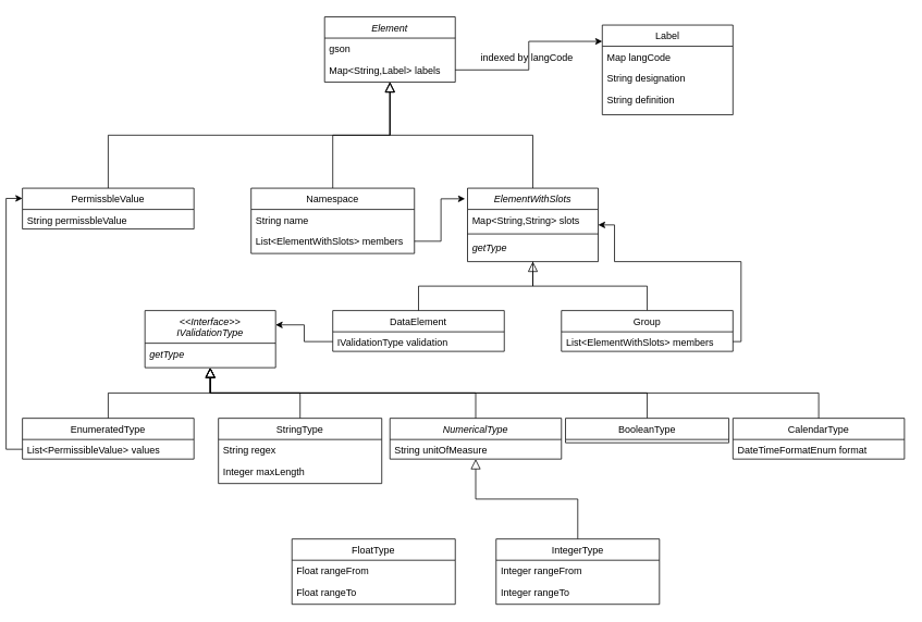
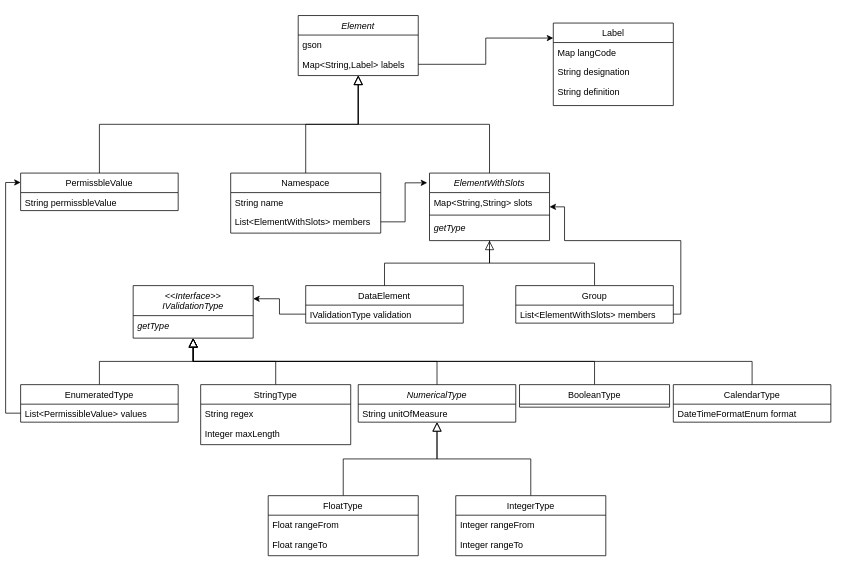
- <mxCell id="3" value="indexed by langCode" style="text;html=1;strokeColor=none;fillColor=none;align=center;verticalAlign=middle;whiteSpace=wrap;rounded=0;" vertex="1" parent="1"><mxGeometry x="573" y="60" width="130" height="20" as="geometry" /></mxCell>
+ <mxCell id="50" value="" style="endArrow=block;endSize=10;endFill=0;shadow=0;strokeWidth=1;rounded=0;edgeStyle=elbowEdgeStyle;elbow=vertical;exitX=0.5;exitY=0;exitDx=0;exitDy=0;entryX=0.5;entryY=1;entryDx=0;entryDy=0;" edge="1" parent="1" source="52" target="43"><mxGeometry width="160" relative="1" as="geometry"><mxPoint x="1201" y="752" as="sourcePoint" /><mxPoint x="456" y="690" as="targetPoint" /></mxGeometry></mxCell>
